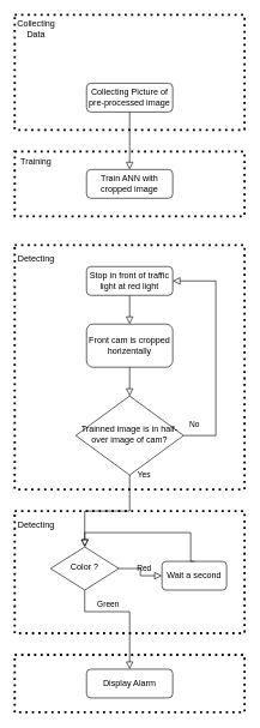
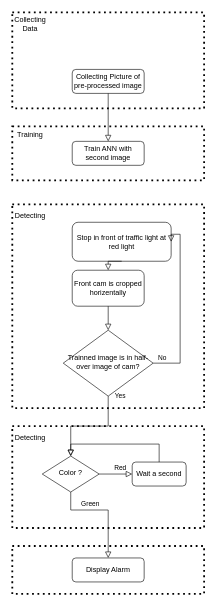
- <mxCell id="7" value="Train ANN with cropped image" parent="1" vertex="1" style="rounded=1;whiteSpace=wrap;html=1;fontSize=12;glass=0;strokeWidth=1;shadow=0;"><mxGeometry as="geometry" x="120" y="235" width="120" height="40" /></mxCell>
+ <mxCell id="7" value="Train ANN with second image" parent="1" vertex="1" style="rounded=1;whiteSpace=wrap;html=1;fontSize=12;glass=0;strokeWidth=1;shadow=0;"><mxGeometry as="geometry" x="120" y="235" width="120" height="40" /></mxCell>
- <mxCell id="11" value="Stop in front of traffic light at red light" parent="1" vertex="1" style="rounded=1;whiteSpace=wrap;html=1;fontSize=12;glass=0;strokeWidth=1;shadow=0;"><mxGeometry as="geometry" x="120" y="370" width="120" height="40" /></mxCell>
+ <mxCell id="11" value="Stop in front of traffic light at red light" parent="1" vertex="1" style="rounded=1;whiteSpace=wrap;html=1;fontSize=12;glass=0;strokeWidth=1;shadow=0;"><mxGeometry x="120" y="370" as="geometry" width="165" height="65" /></mxCell>
- <mxCell id="23" value="Wait a second" parent="1" vertex="1" style="rounded=1;whiteSpace=wrap;html=1;fontSize=12;glass=0;strokeWidth=1;shadow=0;"><mxGeometry x="225" y="780" as="geometry" width="90" height="40" /></mxCell>
+ <mxCell id="23" value="Wait a second" parent="1" vertex="1" style="rounded=1;whiteSpace=wrap;html=1;fontSize=12;glass=0;strokeWidth=1;shadow=0;"><mxGeometry as="geometry" x="220" y="770" width="90" height="40" /></mxCell>
